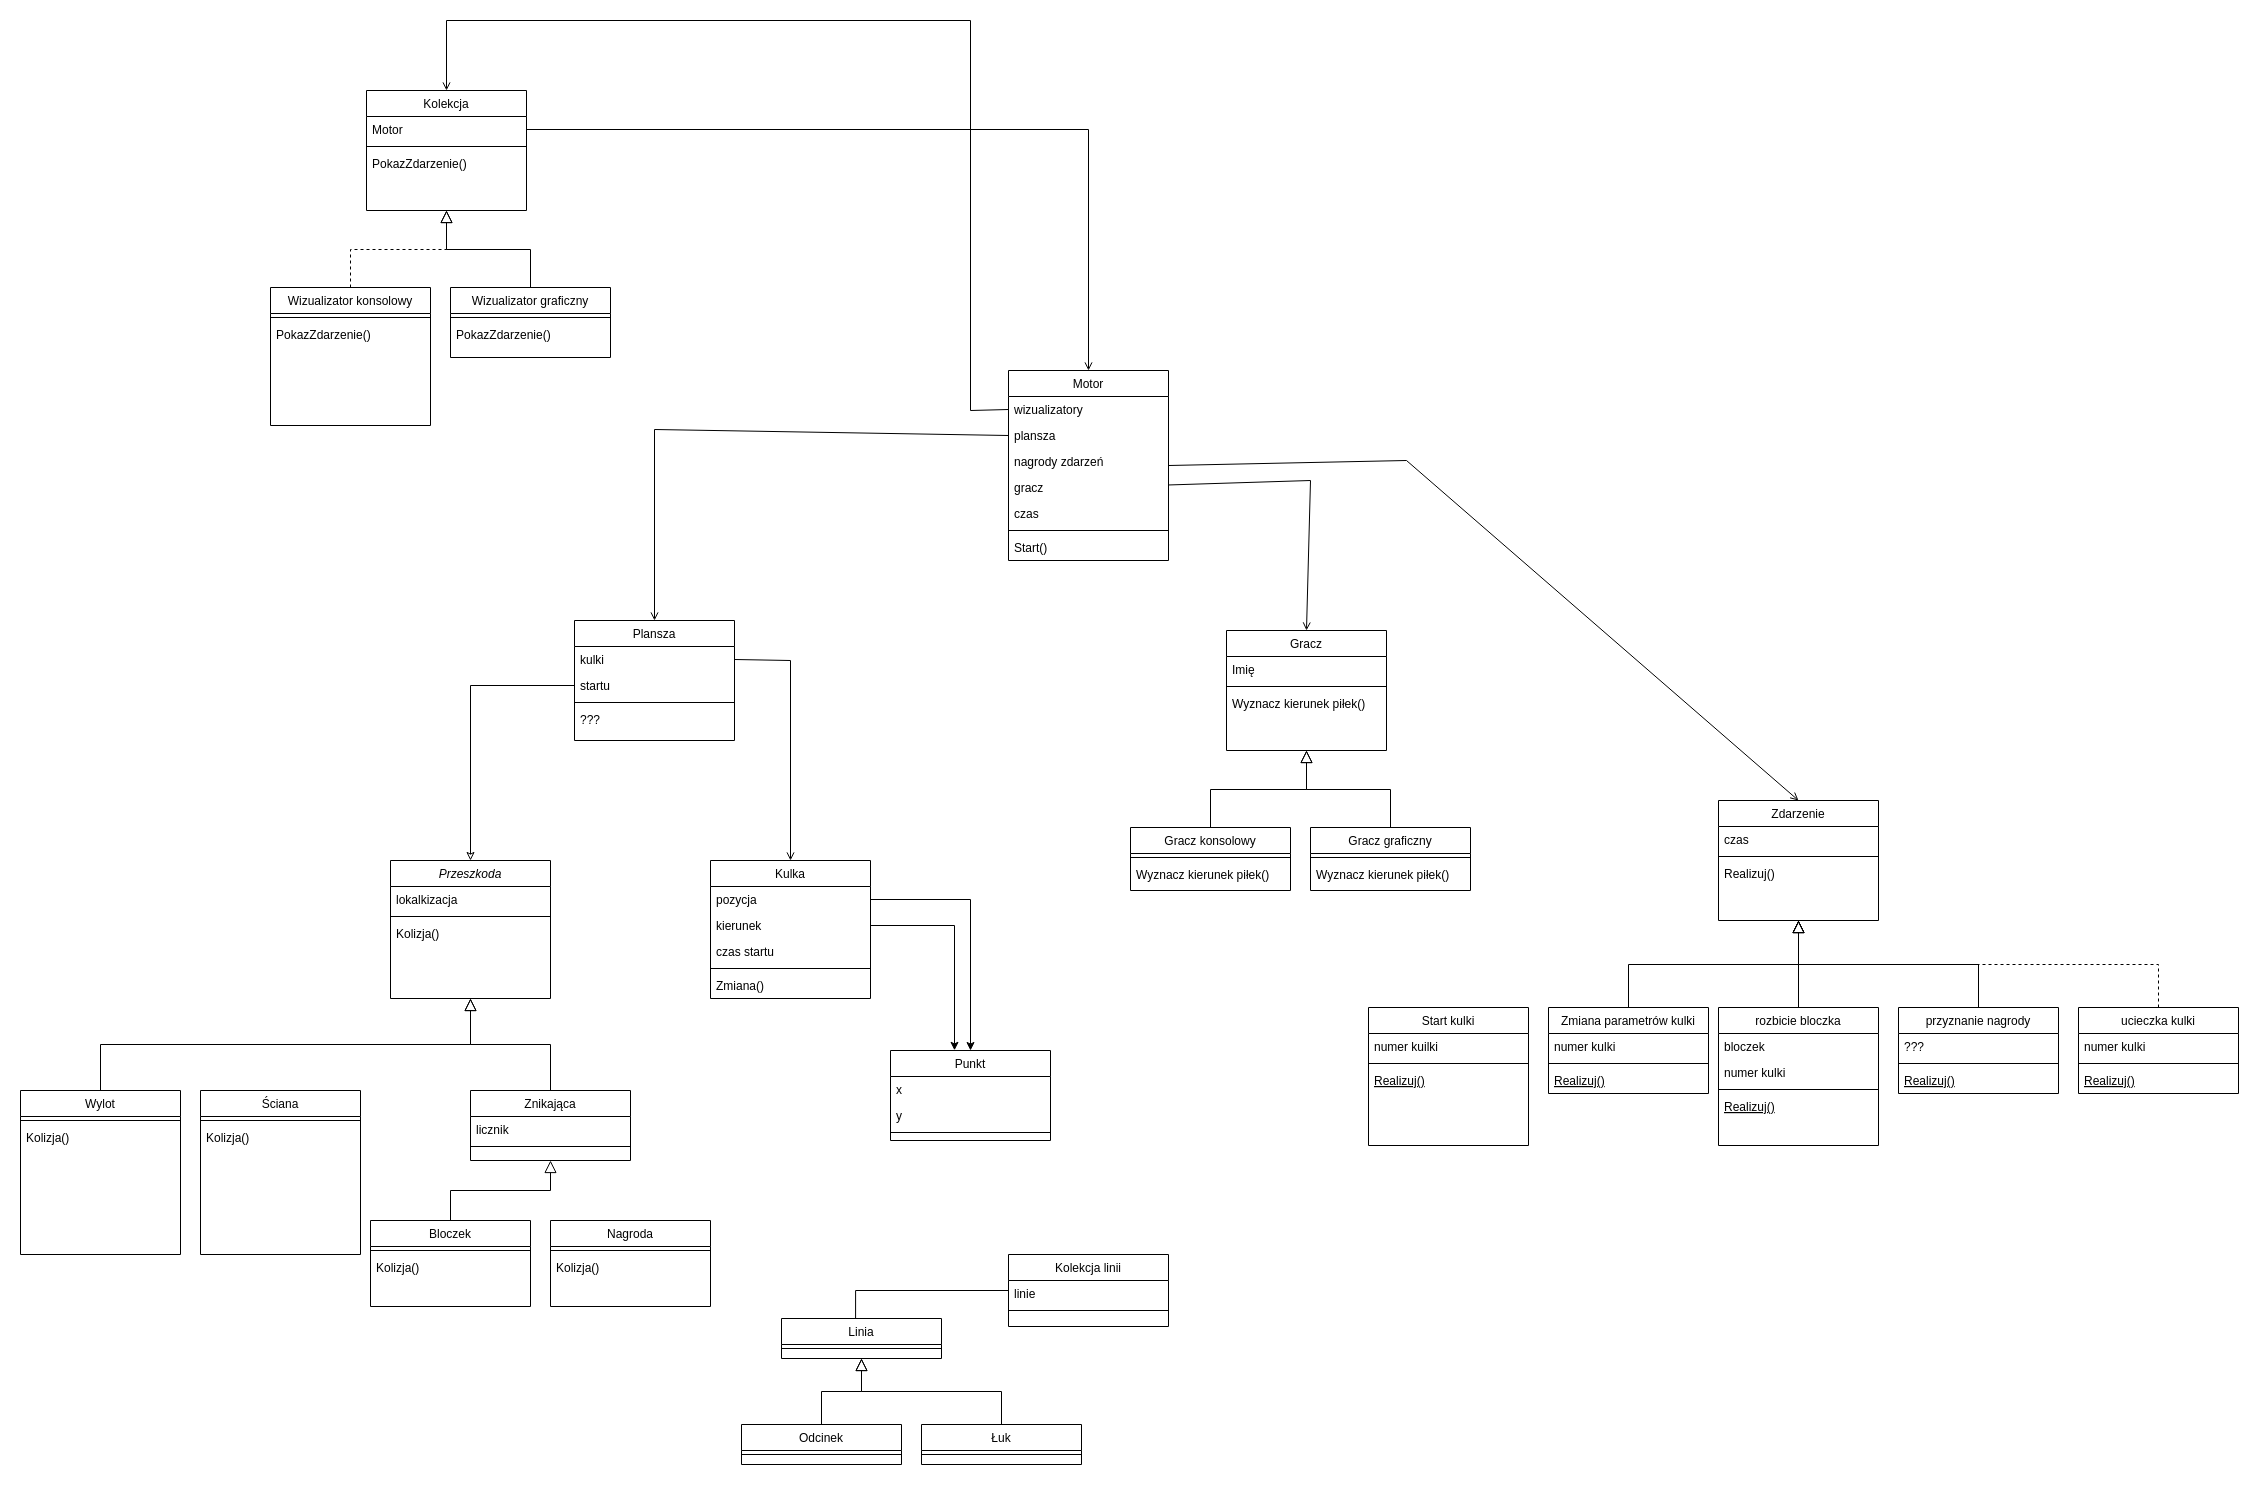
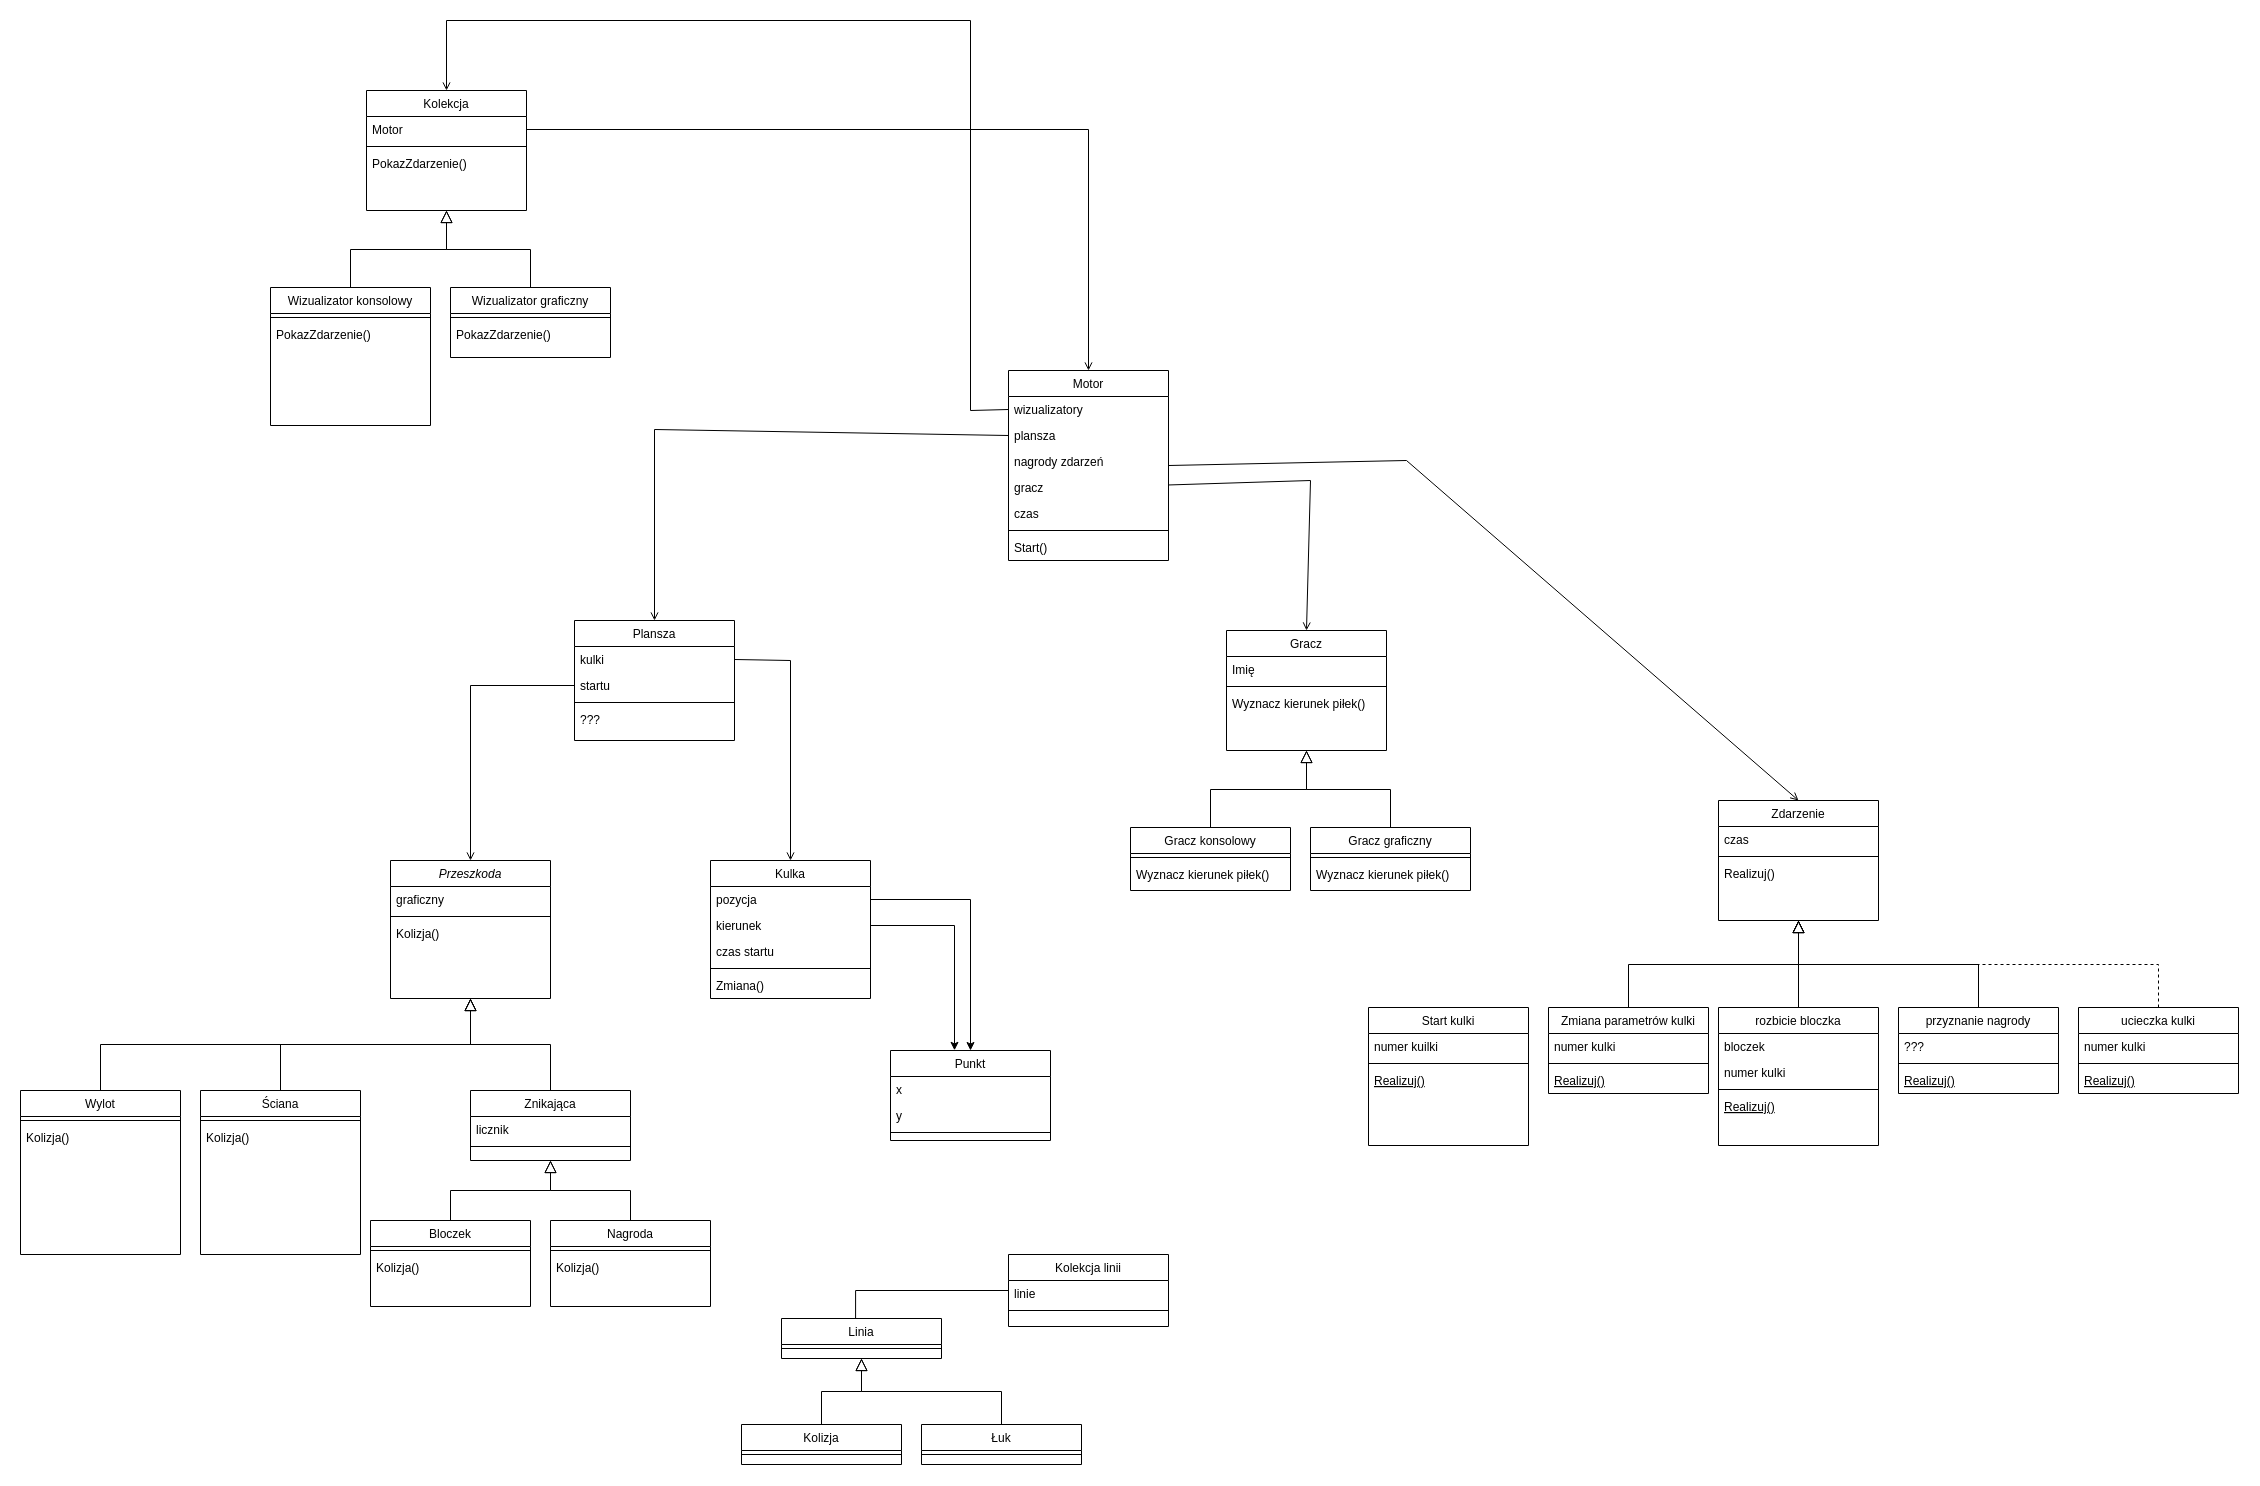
- <mxCell id="85" value="" style="endArrow=block;endSize=10;endFill=0;shadow=0;strokeWidth=1;rounded=0;curved=0;edgeStyle=elbowEdgeStyle;elbow=vertical;entryX=0.5;entryY=1;entryDx=0;entryDy=0;dashed=1;" parent="1" source="82" target="78" edge="1"><mxGeometry width="160" relative="1" as="geometry"><mxPoint x="440" y="130" as="sourcePoint" /><mxPoint x="540" y="185" as="targetPoint" /></mxGeometry></mxCell>
+ <mxCell id="85" value="" style="endArrow=block;endSize=10;endFill=0;shadow=0;strokeWidth=1;rounded=0;curved=0;edgeStyle=elbowEdgeStyle;elbow=vertical;entryX=0.5;entryY=1;entryDx=0;entryDy=0;" parent="1" source="82" target="78" edge="1"><mxGeometry width="160" relative="1" as="geometry"><mxPoint x="440" y="130" as="sourcePoint" /><mxPoint x="540" y="185" as="targetPoint" /></mxGeometry></mxCell>
- <mxCell id="91" value="" style="endArrow=classic;html=1;rounded=0;entryX=0.5;entryY=0;entryDx=0;entryDy=0;exitX=0;exitY=0.5;exitDx=0;exitDy=0;endFill=0;" parent="1" source="34" target="2" edge="1"><mxGeometry width="50" height="50" relative="1" as="geometry"><mxPoint x="744" y="669" as="sourcePoint" /><mxPoint x="800" y="870" as="targetPoint" /><Array as="points"><mxPoint x="470" y="685" /></Array></mxGeometry></mxCell>
+ <mxCell id="91" value="" style="endArrow=open;html=1;rounded=0;entryX=0.5;entryY=0;entryDx=0;entryDy=0;exitX=0;exitY=0.5;exitDx=0;exitDy=0;endFill=0;" parent="1" source="34" target="2" edge="1"><mxGeometry width="50" height="50" relative="1" as="geometry"><mxPoint x="744" y="669" as="sourcePoint" /><mxPoint x="800" y="870" as="targetPoint" /><Array as="points"><mxPoint x="470" y="685" /></Array></mxGeometry></mxCell>
- <mxCell id="3" value="lokalkizacja" style="text;align=left;verticalAlign=top;spacingLeft=4;spacingRight=4;overflow=hidden;rotatable=0;points=[[0,0.5],[1,0.5]];portConstraint=eastwest;" parent="2" vertex="1"><mxGeometry y="26" width="160" height="26" as="geometry" /></mxCell>
+ <mxCell id="3" value="graficzny" style="text;align=left;verticalAlign=top;spacingLeft=4;spacingRight=4;overflow=hidden;rotatable=0;points=[[0,0.5],[1,0.5]];portConstraint=eastwest;" parent="2" vertex="1"><mxGeometry y="26" width="160" height="26" as="geometry" /></mxCell>
+ <mxCell id="9" value="" style="endArrow=block;endSize=10;endFill=0;shadow=0;strokeWidth=1;rounded=0;curved=0;edgeStyle=elbowEdgeStyle;elbow=vertical;" parent="1" source="6" target="2" edge="1"><mxGeometry width="160" relative="1" as="geometry"><mxPoint x="370" y="943" as="sourcePoint" /><mxPoint x="370" y="943" as="targetPoint" /></mxGeometry></mxCell>
+ <mxCell id="25" value="" style="endArrow=block;endSize=10;endFill=0;shadow=0;strokeWidth=1;rounded=0;curved=0;edgeStyle=elbowEdgeStyle;elbow=vertical;entryX=0.5;entryY=1;entryDx=0;entryDy=0;" parent="1" source="22" target="97" edge="1"><mxGeometry width="160" relative="1" as="geometry"><mxPoint x="590" y="1110" as="sourcePoint" /><mxPoint x="480" y="1008" as="targetPoint" /></mxGeometry></mxCell>
- <mxCell id="119" value="Odcinek" style="swimlane;fontStyle=0;align=center;verticalAlign=top;childLayout=stackLayout;horizontal=1;startSize=26;horizontalStack=0;resizeParent=1;resizeLast=0;collapsible=1;marginBottom=0;rounded=0;shadow=0;strokeWidth=1;" vertex="1" parent="1"><mxGeometry x="741" y="1424" width="160" height="40" as="geometry"><mxRectangle x="550" y="140" width="160" height="26" as="alternateBounds" /></mxGeometry></mxCell>
+ <mxCell id="119" value="Kolizja" style="swimlane;fontStyle=0;align=center;verticalAlign=top;childLayout=stackLayout;horizontal=1;startSize=26;horizontalStack=0;resizeParent=1;resizeLast=0;collapsible=1;marginBottom=0;rounded=0;shadow=0;strokeWidth=1;" vertex="1" parent="1"><mxGeometry x="741" y="1424" width="160" height="40" as="geometry"><mxRectangle x="550" y="140" width="160" height="26" as="alternateBounds" /></mxGeometry></mxCell>
